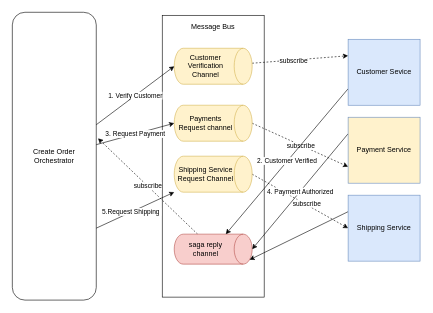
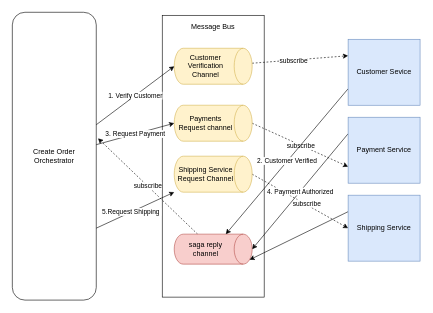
- <mxCell id="20" value="Payment Service" style="rounded=0;whiteSpace=wrap;html=1;fillColor=#fff2cc;strokeColor=#6c8ebf;" parent="1" vertex="1"><mxGeometry x="580" y="195" width="120" height="110" as="geometry" /></mxCell>
+ <mxCell id="20" value="Payment Service" style="rounded=0;whiteSpace=wrap;html=1;fillColor=#dae8fc;strokeColor=#6c8ebf;" parent="1" vertex="1"><mxGeometry x="580" y="195" width="120" height="110" as="geometry" /></mxCell>
